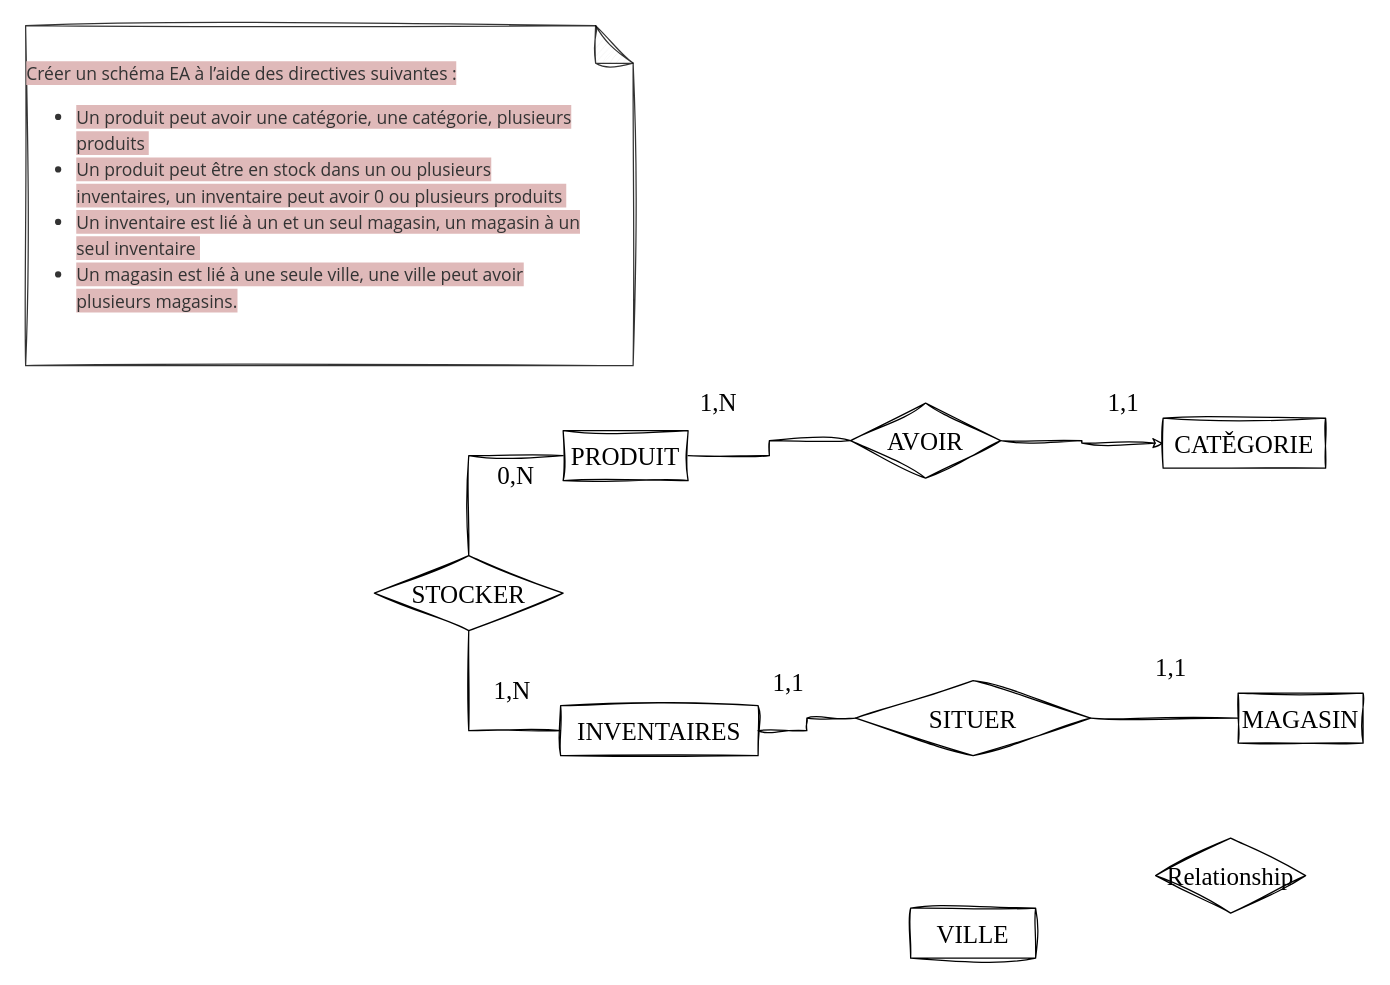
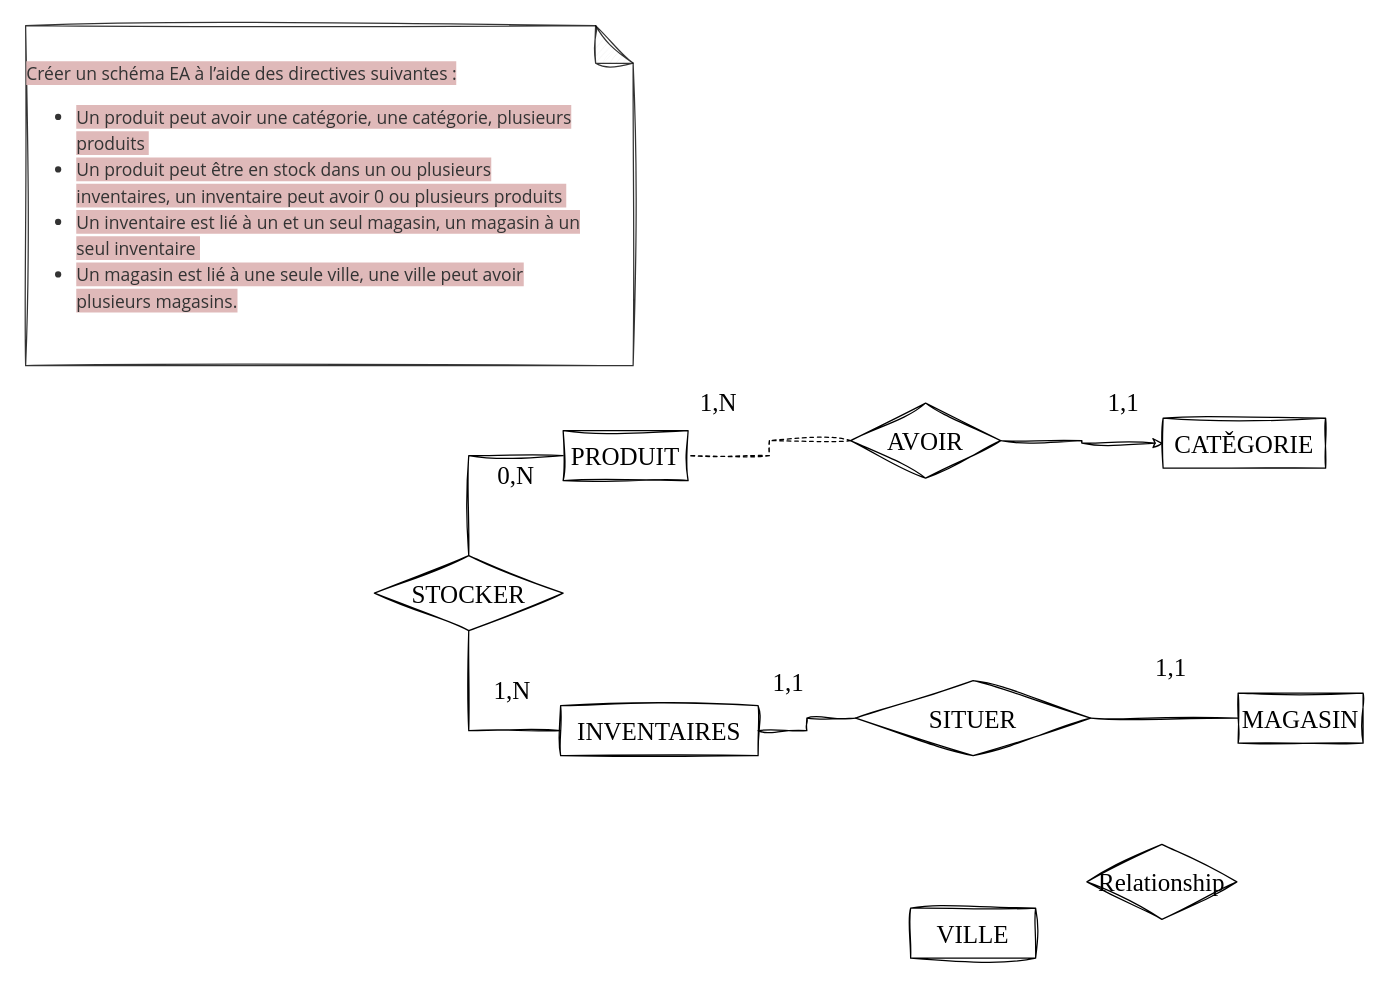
- <mxCell id="10" style="edgeStyle=orthogonalEdgeStyle;rounded=0;sketch=1;hachureGap=4;jiggle=2;curveFitting=1;orthogonalLoop=1;jettySize=auto;html=1;entryX=1;entryY=0.5;entryDx=0;entryDy=0;fontFamily=Architects Daughter;fontSource=https%3A%2F%2Ffonts.googleapis.com%2Fcss%3Ffamily%3DArchitects%2BDaughter;fontSize=16;endArrow=none;endFill=0;" edge="1" parent="1" source="12" target="3"><mxGeometry relative="1" as="geometry" /></mxCell>
+ <mxCell id="10" style="edgeStyle=orthogonalEdgeStyle;rounded=0;sketch=1;hachureGap=4;jiggle=2;curveFitting=1;orthogonalLoop=1;jettySize=auto;html=1;entryX=1;entryY=0.5;entryDx=0;entryDy=0;fontFamily=Architects Daughter;fontSource=https%3A%2F%2Ffonts.googleapis.com%2Fcss%3Ffamily%3DArchitects%2BDaughter;fontSize=16;endArrow=none;endFill=0;dashed=1;" edge="1" parent="1" source="12" target="3"><mxGeometry relative="1" as="geometry" /></mxCell>
- <mxCell id="23" value="Relationship" style="shape=rhombus;perimeter=rhombusPerimeter;whiteSpace=wrap;html=1;align=center;sketch=1;hachureGap=4;jiggle=2;curveFitting=1;fontFamily=Architects Daughter;fontSource=https%3A%2F%2Ffonts.googleapis.com%2Fcss%3Ffamily%3DArchitects%2BDaughter;fontSize=20;" vertex="1" parent="1"><mxGeometry x="924" y="670" width="120" height="60" as="geometry" /></mxCell>
+ <mxCell id="23" value="Relationship" style="shape=rhombus;perimeter=rhombusPerimeter;whiteSpace=wrap;html=1;align=center;sketch=1;hachureGap=4;jiggle=2;curveFitting=1;fontFamily=Architects Daughter;fontSource=https%3A%2F%2Ffonts.googleapis.com%2Fcss%3Ffamily%3DArchitects%2BDaughter;fontSize=20;" vertex="1" parent="1"><mxGeometry x="869" y="675" width="120" height="60" as="geometry" /></mxCell>
